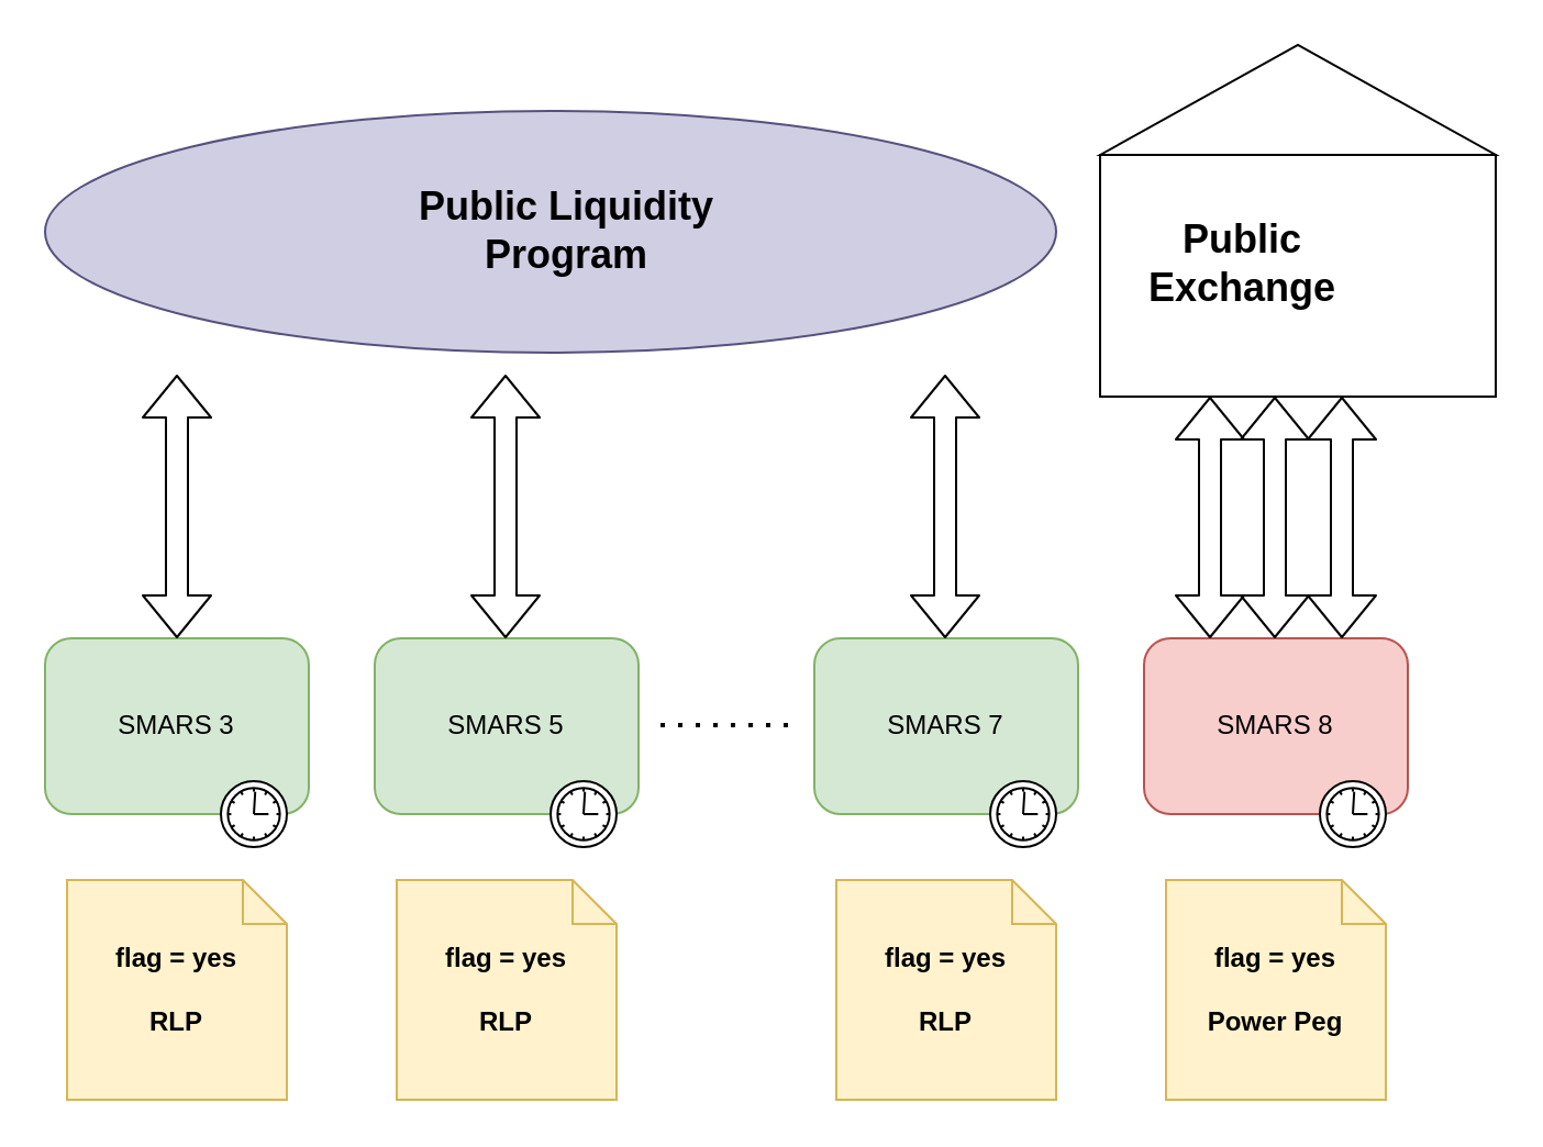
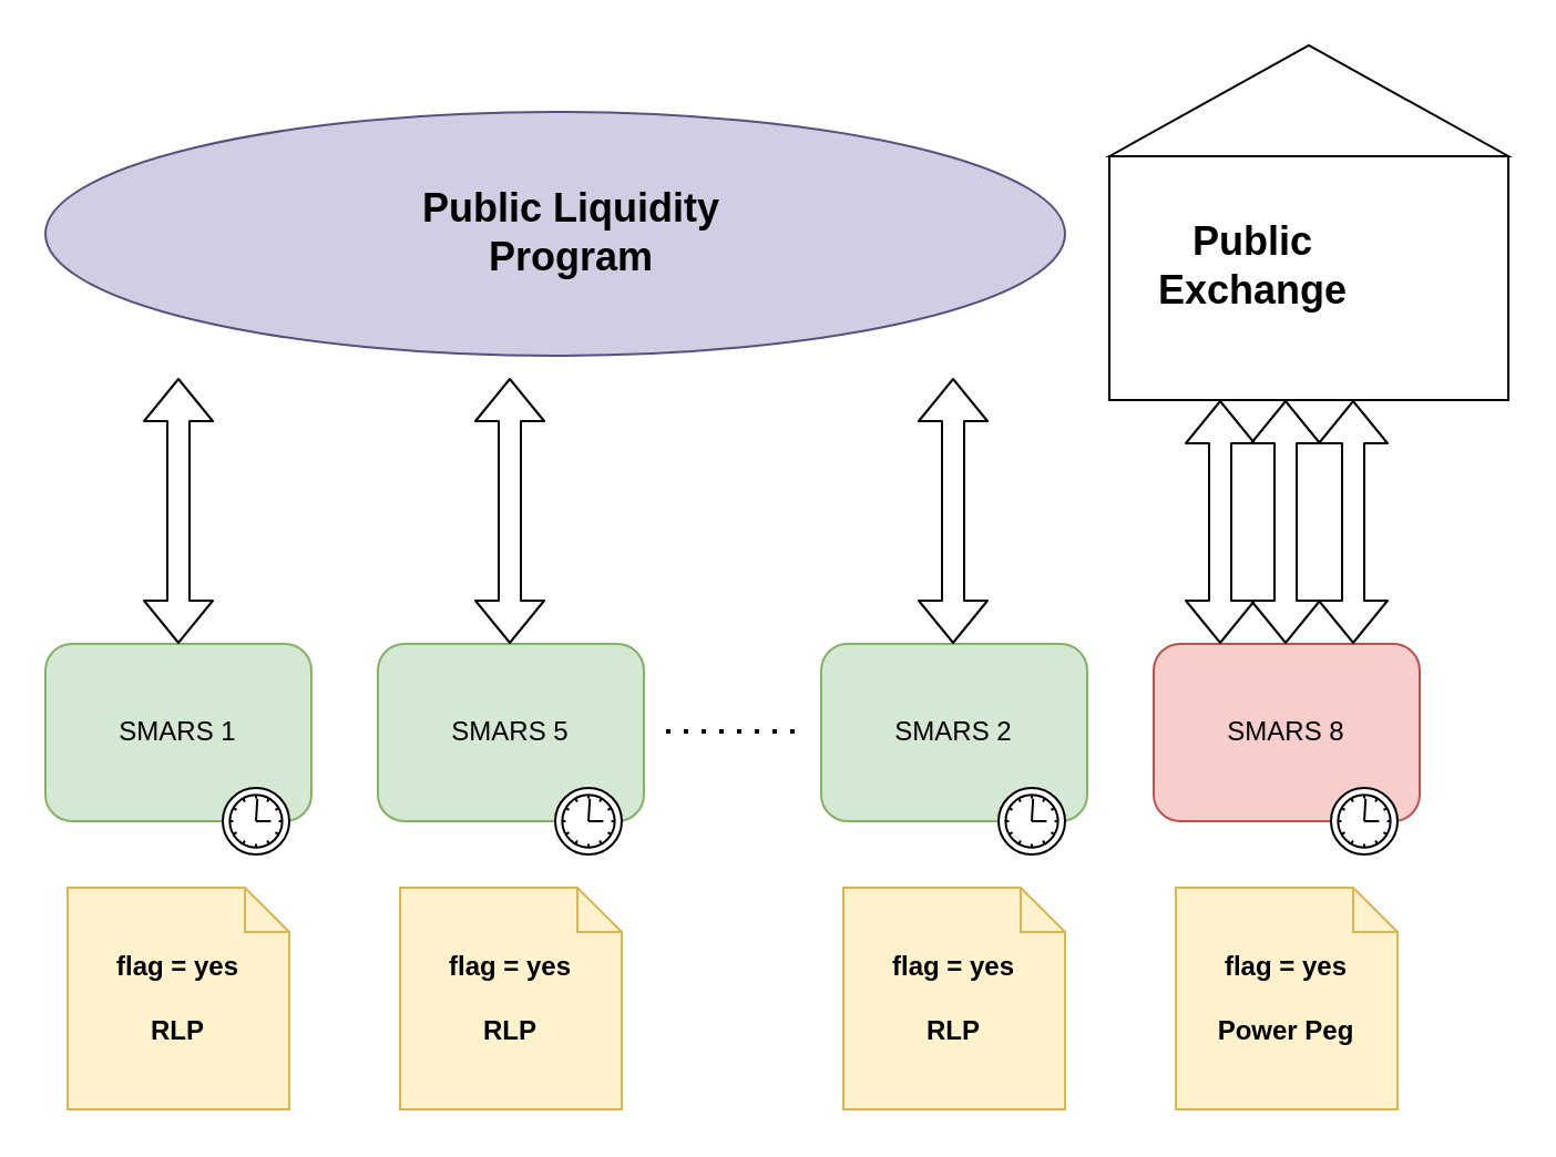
- <mxCell id="2" value="SMARS 3" style="html=1;whiteSpace=wrap;rounded=1;dropTarget=0;fillColor=#d5e8d4;strokeColor=#82b366;" vertex="1" parent="1"><mxGeometry x="20" y="290" width="120" height="80" as="geometry" /></mxCell>
+ <mxCell id="2" value="SMARS 1" style="html=1;whiteSpace=wrap;rounded=1;dropTarget=0;fillColor=#d5e8d4;strokeColor=#82b366;" vertex="1" parent="1"><mxGeometry x="20" y="290" width="120" height="80" as="geometry" /></mxCell>
- <mxCell id="6" value="SMARS 7" style="html=1;whiteSpace=wrap;rounded=1;dropTarget=0;fillColor=#d5e8d4;strokeColor=#82b366;" vertex="1" parent="1"><mxGeometry x="370" y="290" width="120" height="80" as="geometry" /></mxCell>
+ <mxCell id="6" value="SMARS 2" style="html=1;whiteSpace=wrap;rounded=1;dropTarget=0;fillColor=#d5e8d4;strokeColor=#82b366;" vertex="1" parent="1"><mxGeometry x="370" y="290" width="120" height="80" as="geometry" /></mxCell>
